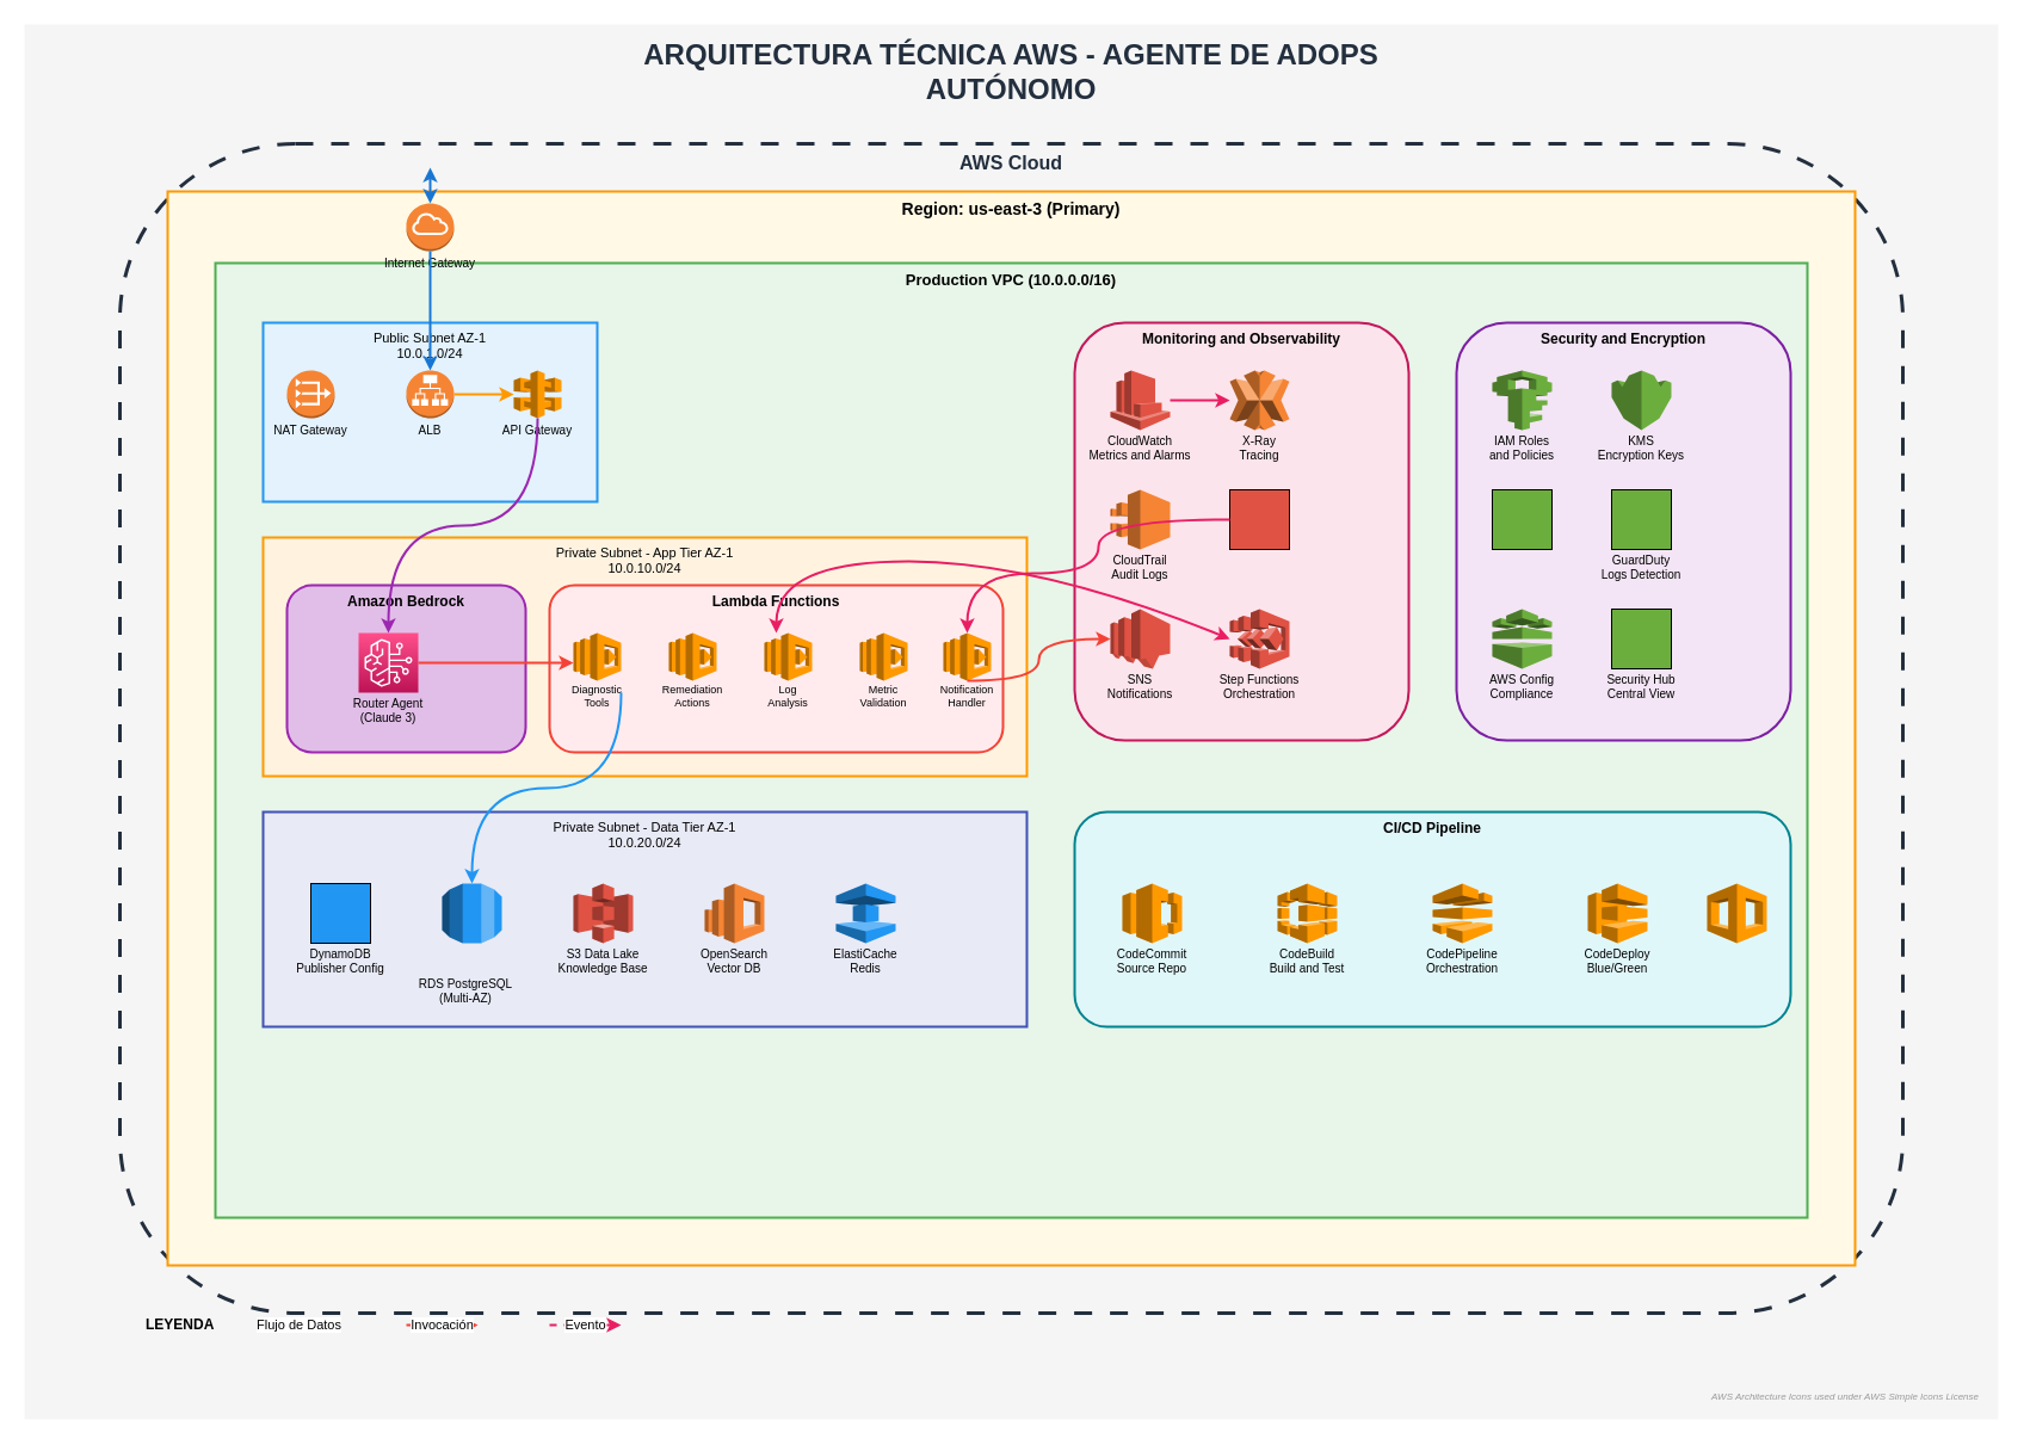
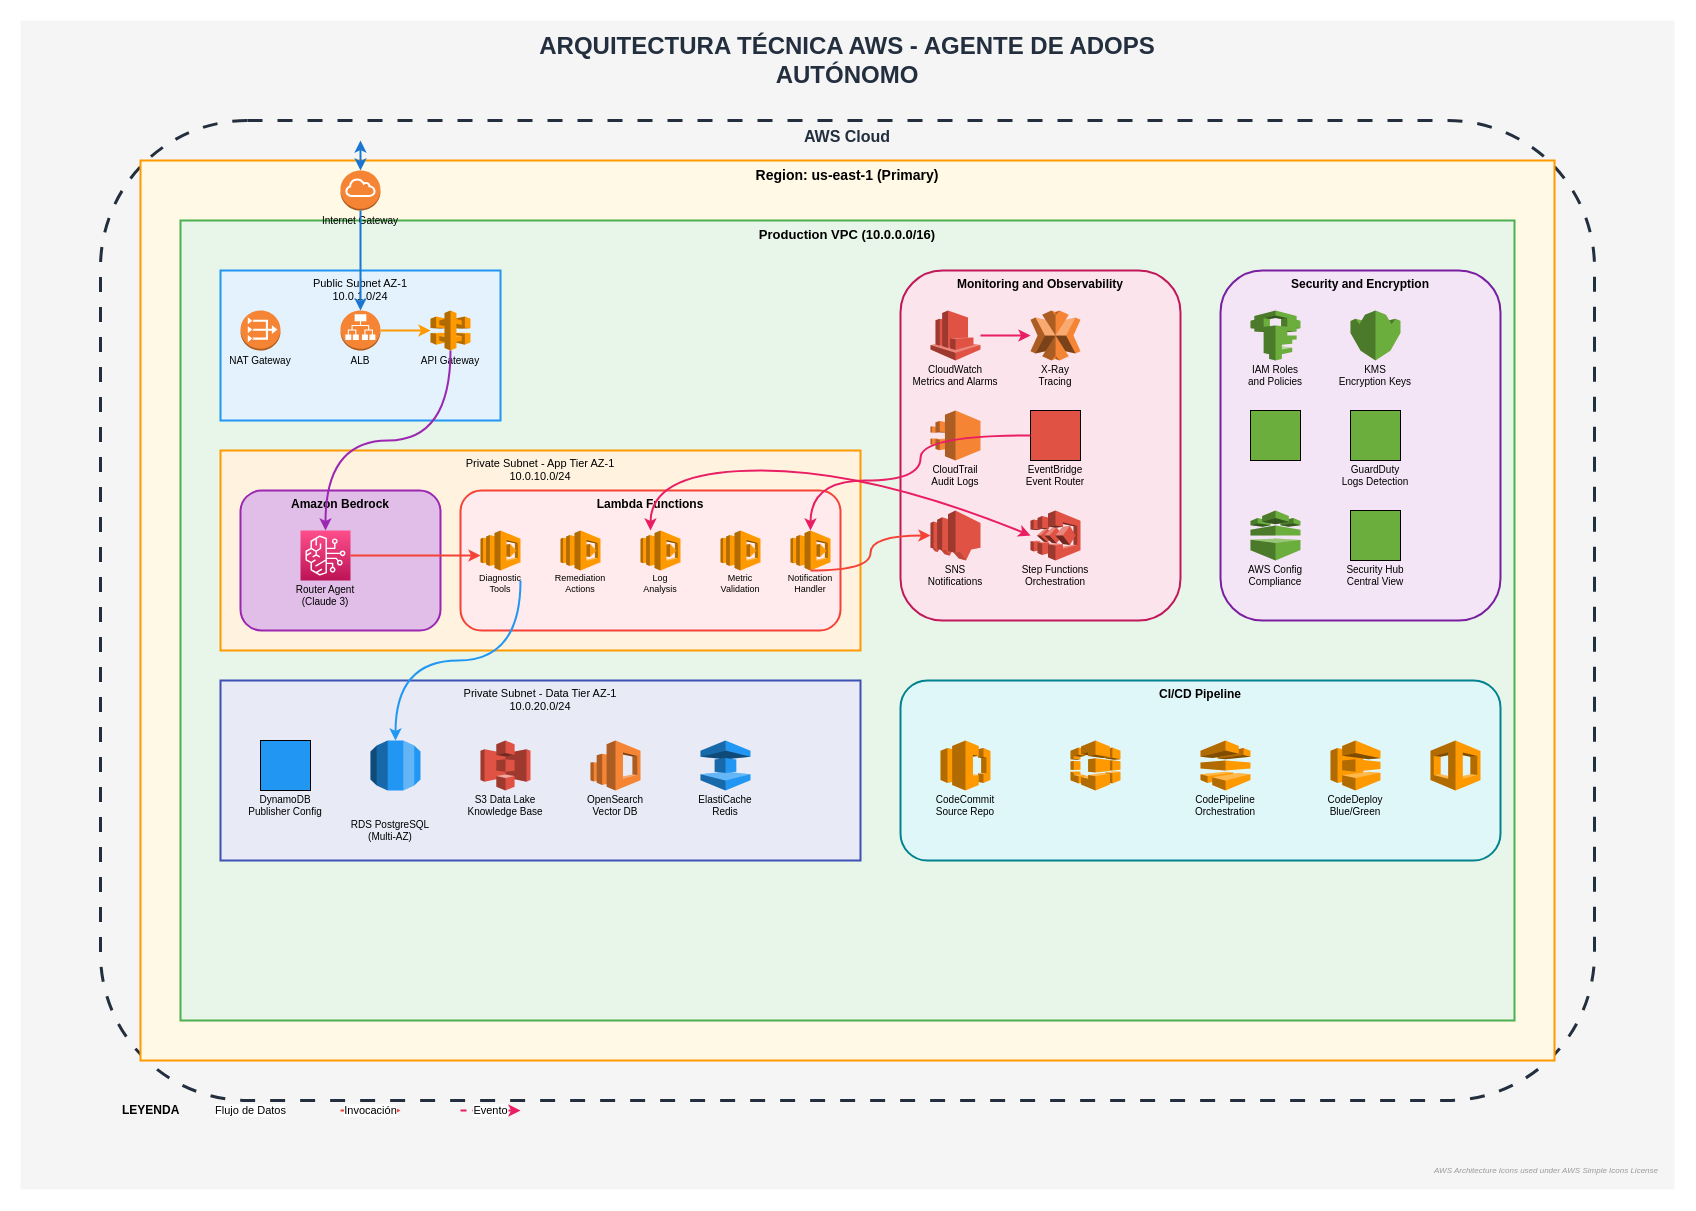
- <mxCell id="5" value="Region: us-east-3 (Primary)" style="rounded=0;whiteSpace=wrap;html=1;fillColor=#fff9e6;strokeColor=#ff9900;strokeWidth=2;verticalAlign=top;fontSize=14;fontStyle=1;" parent="1" vertex="1"><mxGeometry x="140" y="160" width="1414" height="900" as="geometry" /></mxCell>
+ <mxCell id="5" value="Region: us-east-1 (Primary)" style="rounded=0;whiteSpace=wrap;html=1;fillColor=#fff9e6;strokeColor=#ff9900;strokeWidth=2;verticalAlign=top;fontSize=14;fontStyle=1;" parent="1" vertex="1"><mxGeometry x="140" y="160" width="1414" height="900" as="geometry" /></mxCell>
+ <mxCell id="50" value="EventBridge&#10;Event Router" style="text;html=1;strokeColor=none;fillColor=none;align=center;verticalAlign=middle;whiteSpace=wrap;rounded=0;fontSize=10;" parent="1" vertex="1"><mxGeometry x="1010" y="460" width="90" height="30" as="geometry" /></mxCell>
- <mxCell id="71" value="CodeBuild&#10;Build and Test" style="text;html=1;strokeColor=none;fillColor=none;align=center;verticalAlign=middle;whiteSpace=wrap;rounded=0;fontSize=10;" parent="1" vertex="1"><mxGeometry x="1050" y="790" width="90" height="30" as="geometry" /></mxCell>
